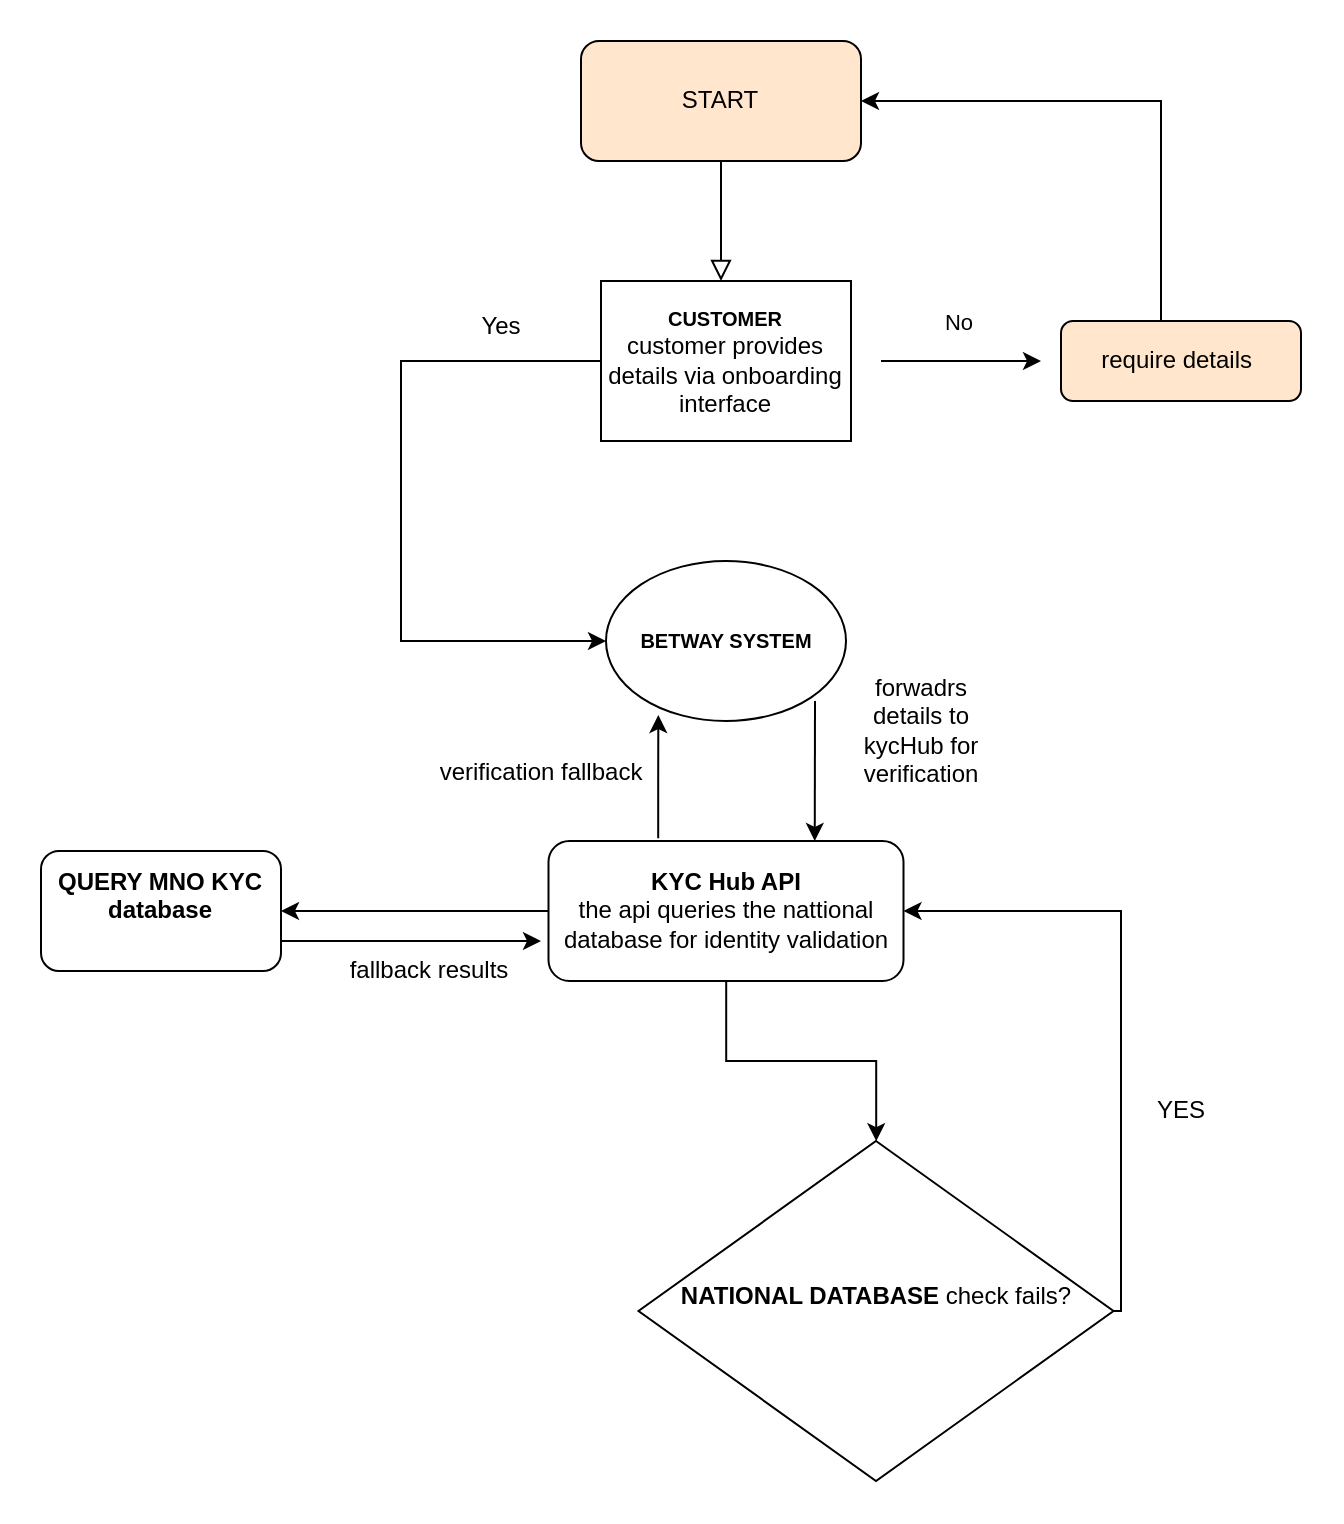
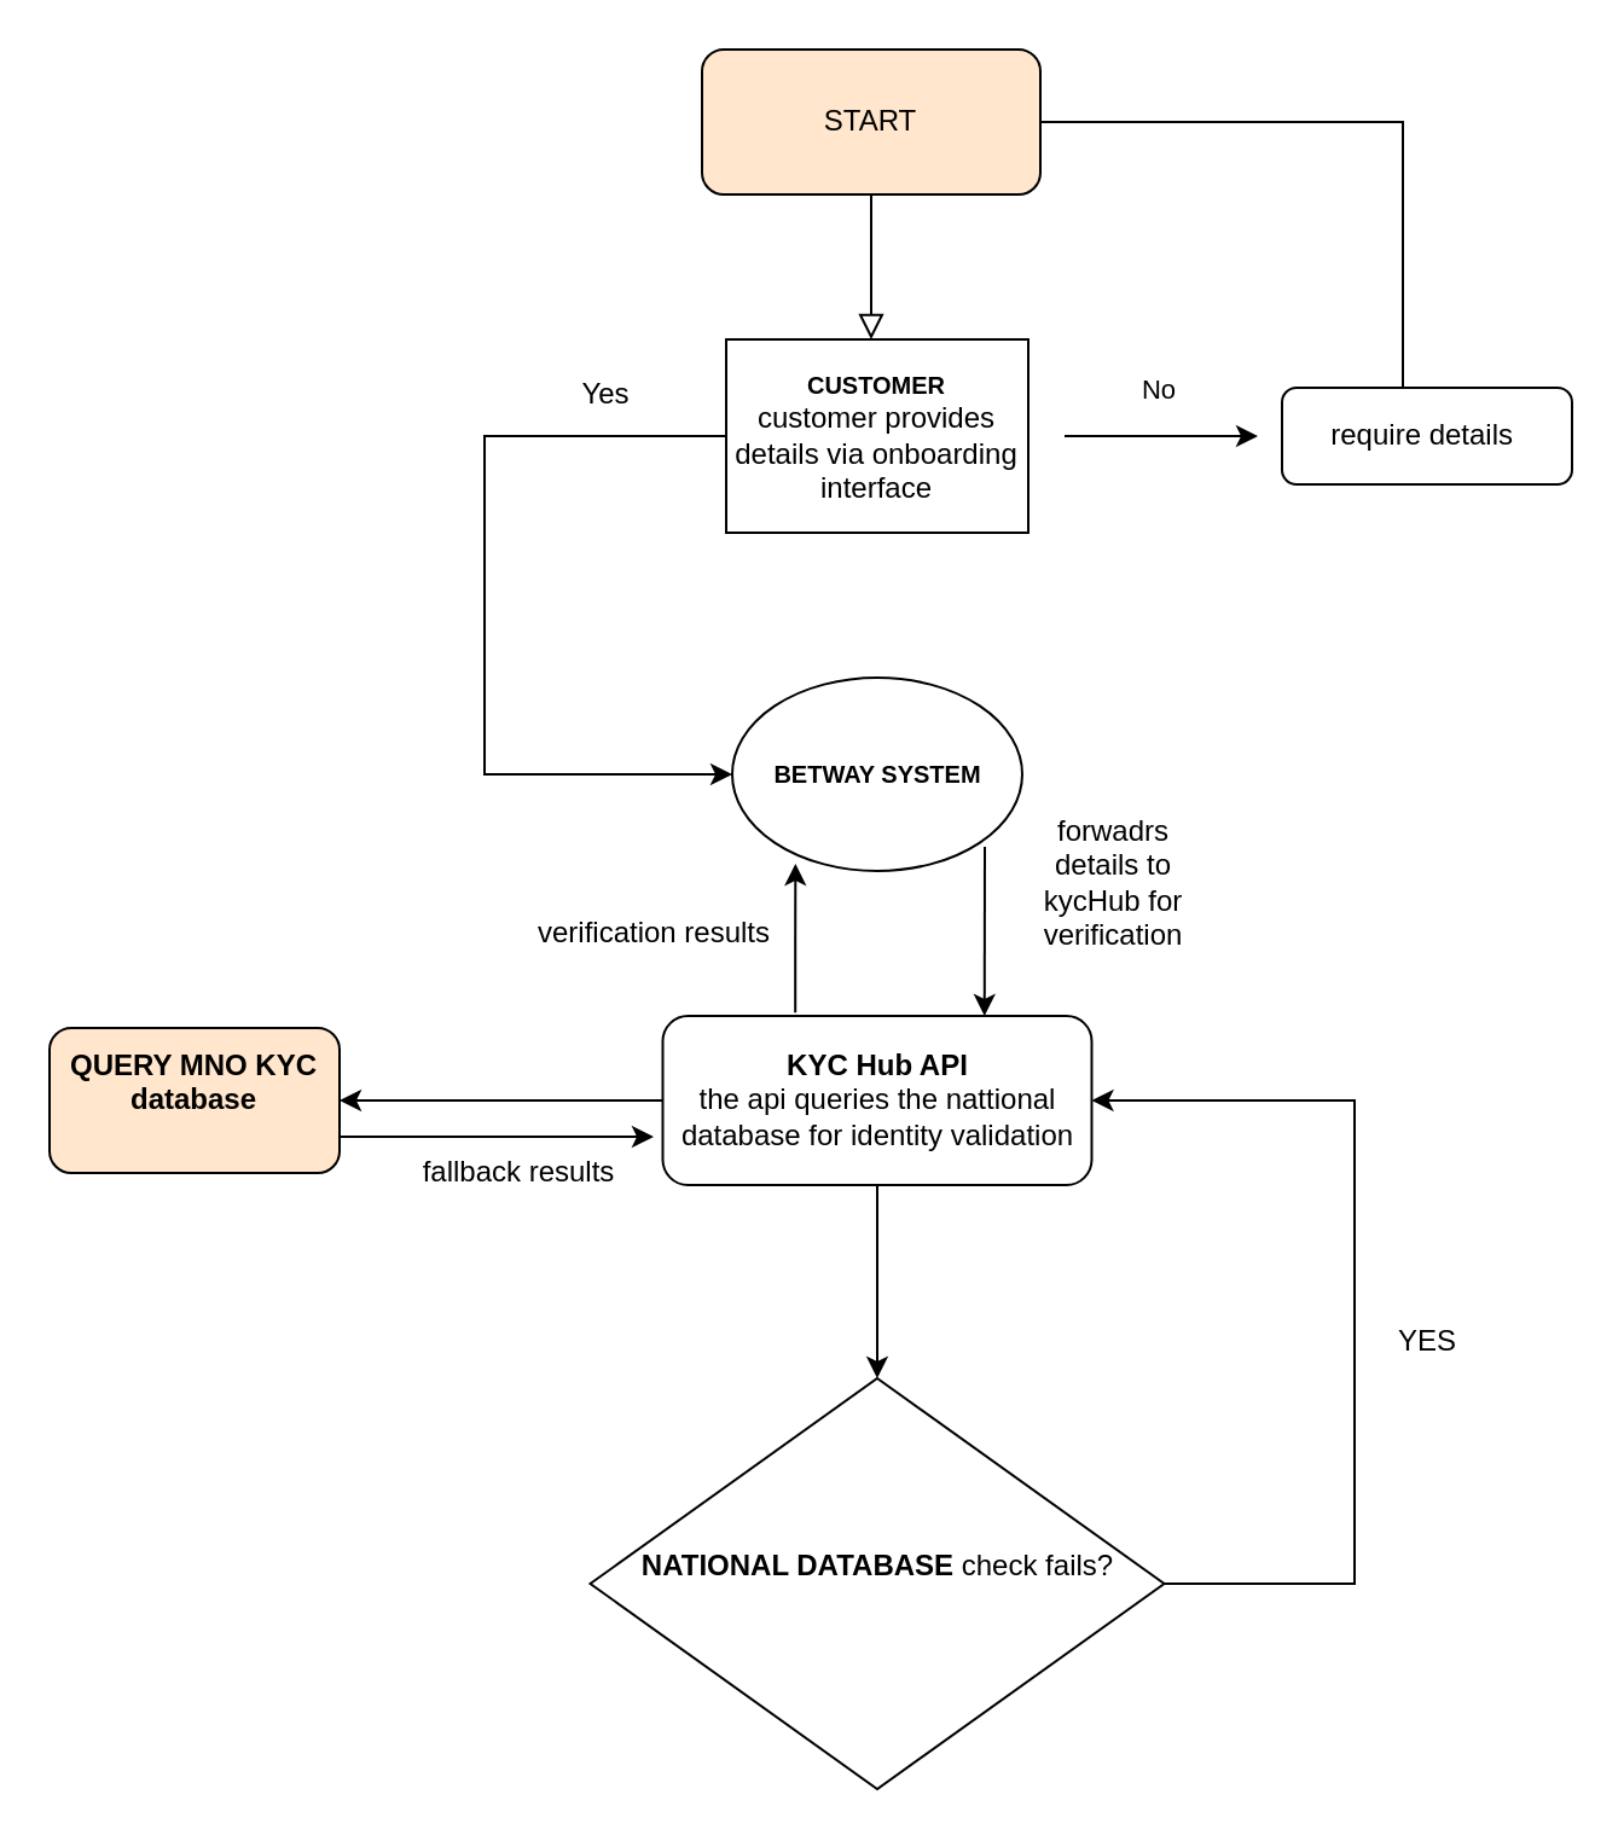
- <mxCell id="4" value="" style="edgeStyle=orthogonalEdgeStyle;rounded=0;orthogonalLoop=1;jettySize=auto;html=1;entryX=1;entryY=0.5;entryDx=0;entryDy=0;" edge="1" parent="1" source="5" target="3"><mxGeometry relative="1" as="geometry"><mxPoint x="590" y="120" as="targetPoint" /><Array as="points"><mxPoint x="580" y="50" /></Array></mxGeometry></mxCell>
+ <mxCell id="4" value="" style="edgeStyle=orthogonalEdgeStyle;rounded=0;orthogonalLoop=1;jettySize=auto;html=1;entryX=1;entryY=0.5;entryDx=0;entryDy=0;endArrow=none;" edge="1" parent="1" source="5" target="3"><mxGeometry relative="1" as="geometry"><mxPoint x="590" y="120" as="targetPoint" /><Array as="points"><mxPoint x="580" y="50" /></Array></mxGeometry></mxCell>
- <mxCell id="5" value="require details&amp;nbsp;" style="rounded=1;whiteSpace=wrap;html=1;fontSize=12;glass=0;strokeWidth=1;shadow=0;fillColor=#ffe6cc;" parent="1" vertex="1"><mxGeometry x="530" y="160" width="120" height="40" as="geometry" /></mxCell>
+ <mxCell id="5" value="require details&amp;nbsp;" style="rounded=1;whiteSpace=wrap;html=1;fontSize=12;glass=0;strokeWidth=1;shadow=0;" parent="1" vertex="1"><mxGeometry x="530" y="160" width="120" height="40" as="geometry" /></mxCell>
- <mxCell id="23" value="&lt;p style=&quot;margin-bottom: 0in&quot;&gt;verification fallback&lt;/p&gt;" style="text;html=1;align=center;verticalAlign=middle;resizable=0;points=[];autosize=1;strokeColor=none;fillColor=none;flipH=1;container=0;" vertex="1" parent="1"><mxGeometry x="210" y="360" width="120" height="40" as="geometry" /></mxCell>
+ <mxCell id="23" value="&lt;p style=&quot;margin-bottom: 0in&quot;&gt;verification results&lt;/p&gt;" style="text;html=1;align=center;verticalAlign=middle;resizable=0;points=[];autosize=1;strokeColor=none;fillColor=none;flipH=1;container=0;" vertex="1" parent="1"><mxGeometry x="210" y="360" width="120" height="40" as="geometry" /></mxCell>
- <mxCell id="20" value="&lt;b&gt;QUERY MNO KYC database&lt;/b&gt;&lt;div&gt;&lt;br&gt;&lt;/div&gt;" style="whiteSpace=wrap;html=1;rounded=1;glass=0;strokeWidth=1;shadow=0;" vertex="1" parent="1"><mxGeometry x="20" y="425" width="120" height="60" as="geometry" /></mxCell>
+ <mxCell id="20" value="&lt;b&gt;QUERY MNO KYC database&lt;/b&gt;&lt;div&gt;&lt;br&gt;&lt;/div&gt;" style="whiteSpace=wrap;html=1;rounded=1;glass=0;strokeWidth=1;shadow=0;fillColor=#ffe6cc;" vertex="1" parent="1"><mxGeometry x="20" y="425" width="120" height="60" as="geometry" /></mxCell>
- <mxCell id="17" value="&lt;b&gt;NATIONAL DATABASE &lt;/b&gt;check fails?&lt;div&gt;&lt;br&gt;&lt;/div&gt;" style="rhombus;whiteSpace=wrap;html=1;" vertex="1" parent="1"><mxGeometry x="318.75" y="570" width="237.5" height="170" as="geometry" /></mxCell>
+ <mxCell id="17" value="&lt;b&gt;NATIONAL DATABASE &lt;/b&gt;check fails?&lt;div&gt;&lt;br&gt;&lt;/div&gt;" style="rhombus;whiteSpace=wrap;html=1;" vertex="1" parent="1"><mxGeometry x="243.75" y="570" width="237.5" height="170" as="geometry" /></mxCell>
